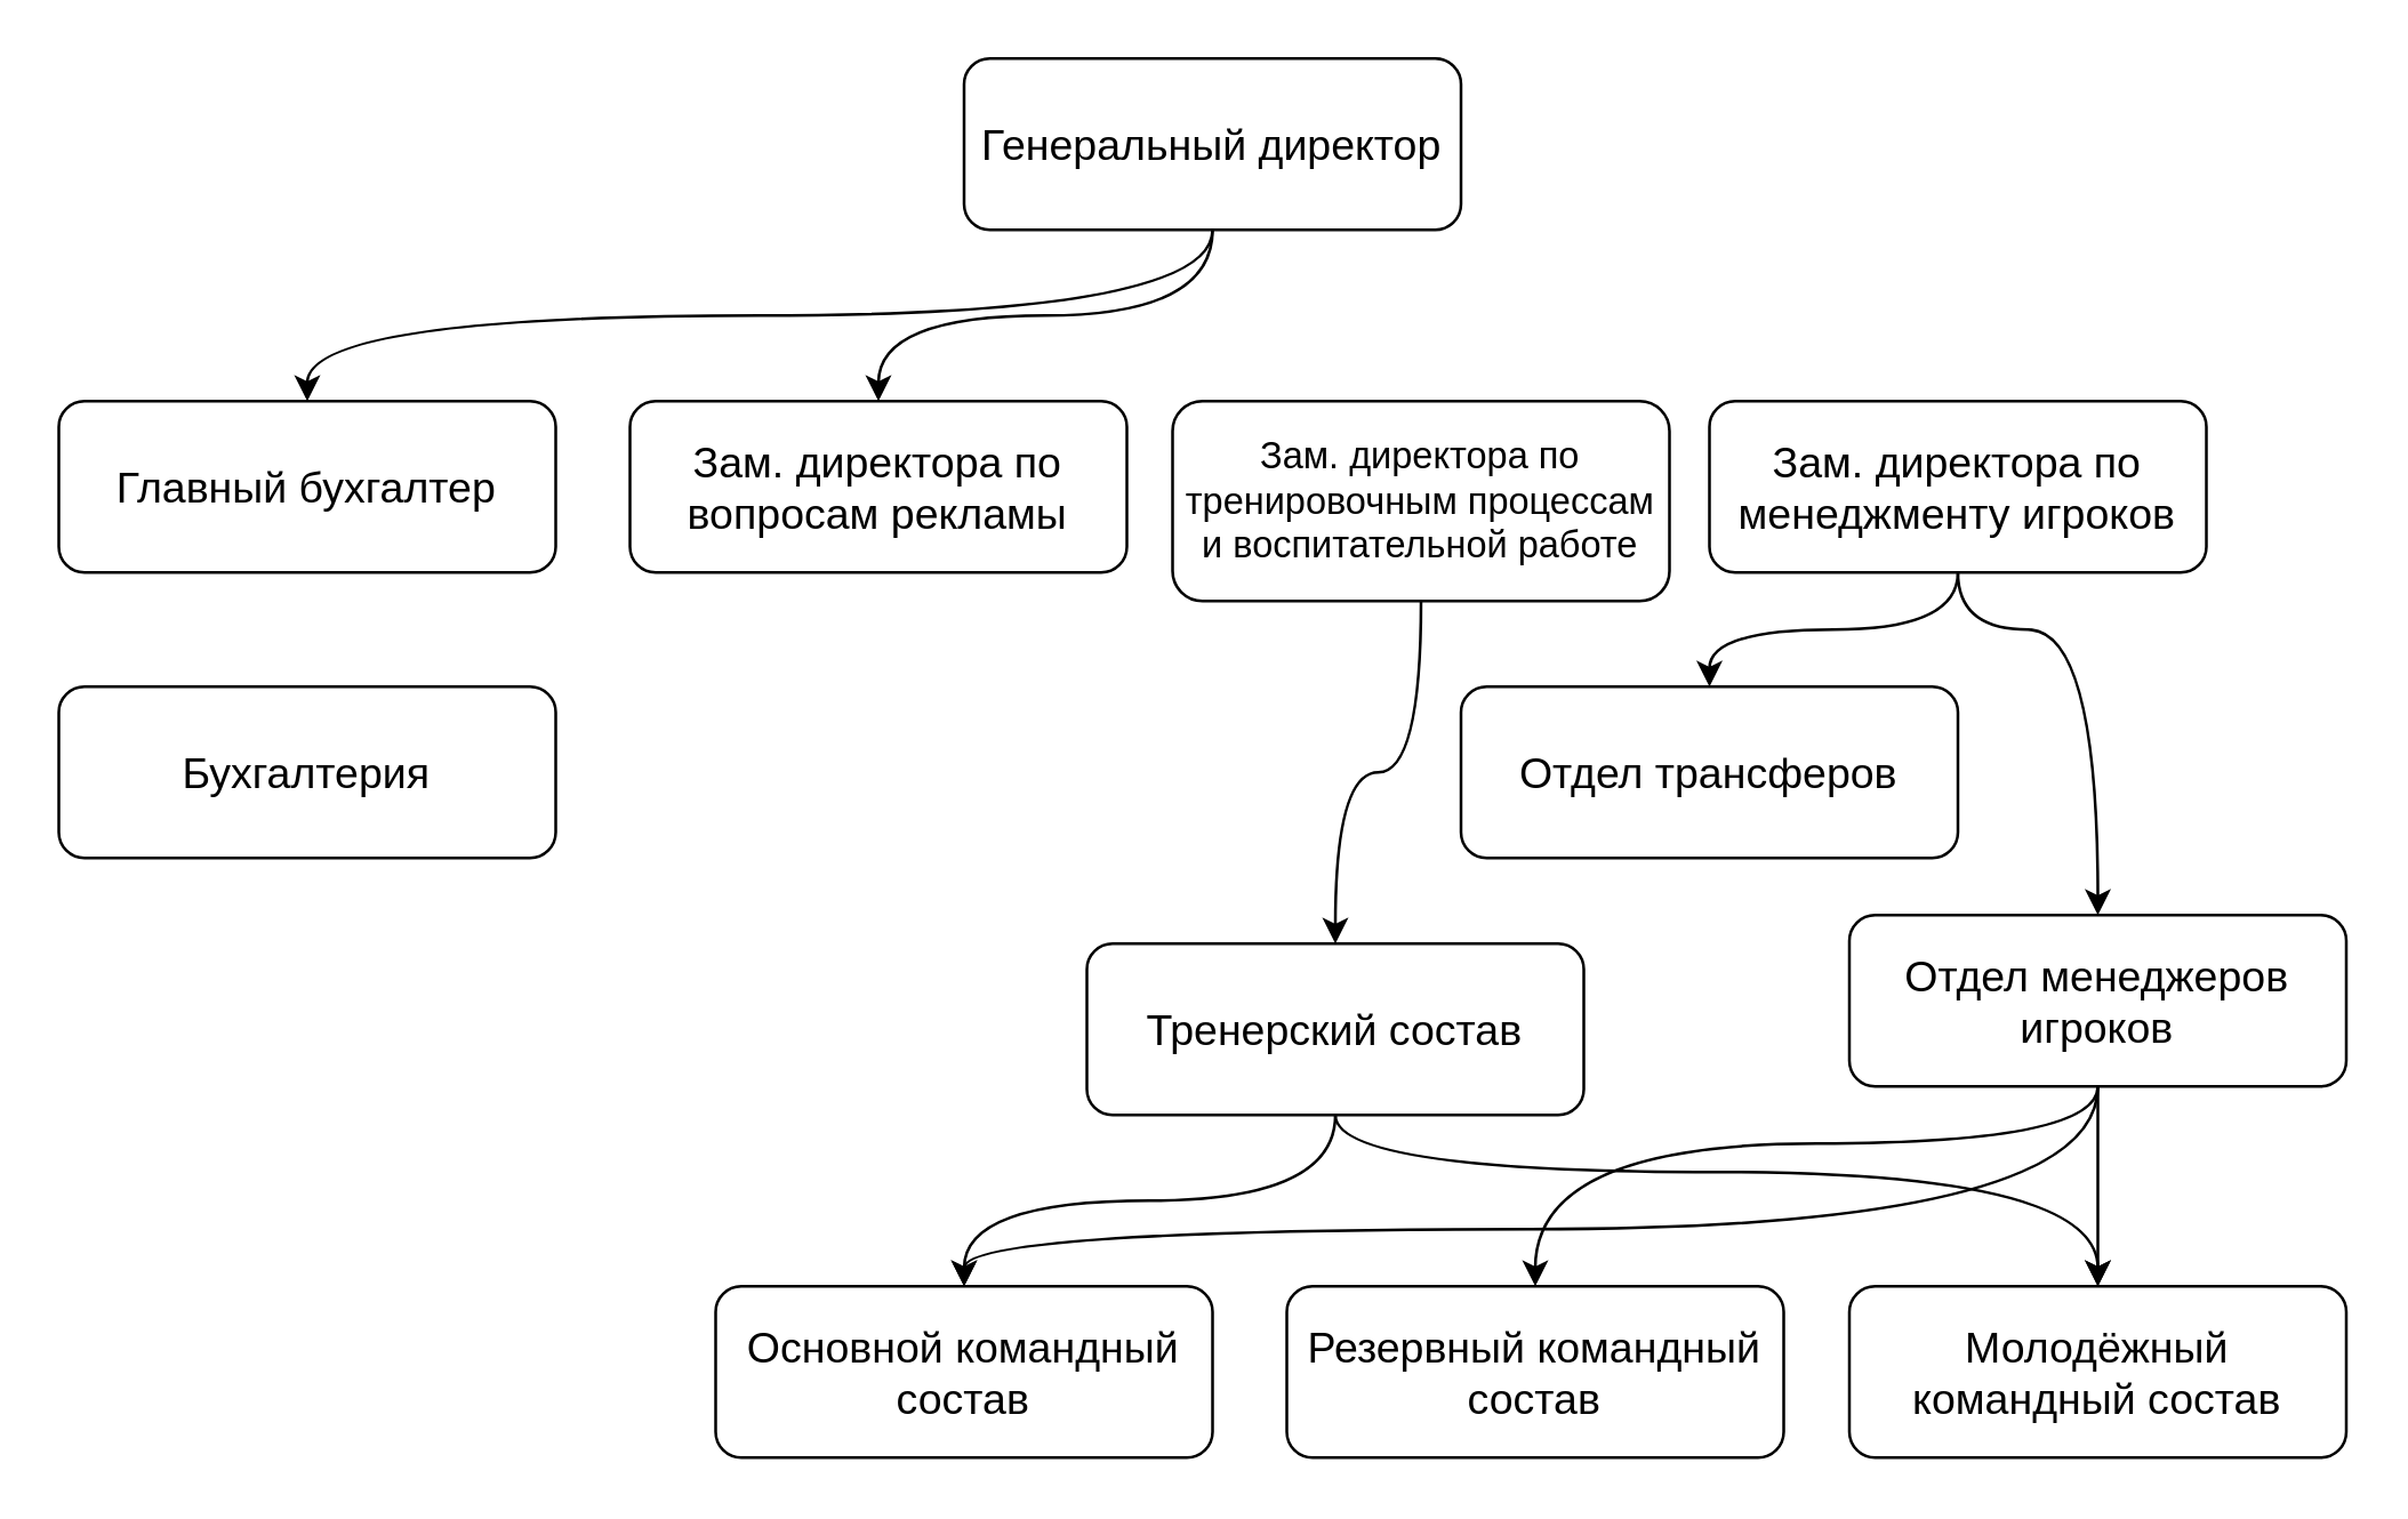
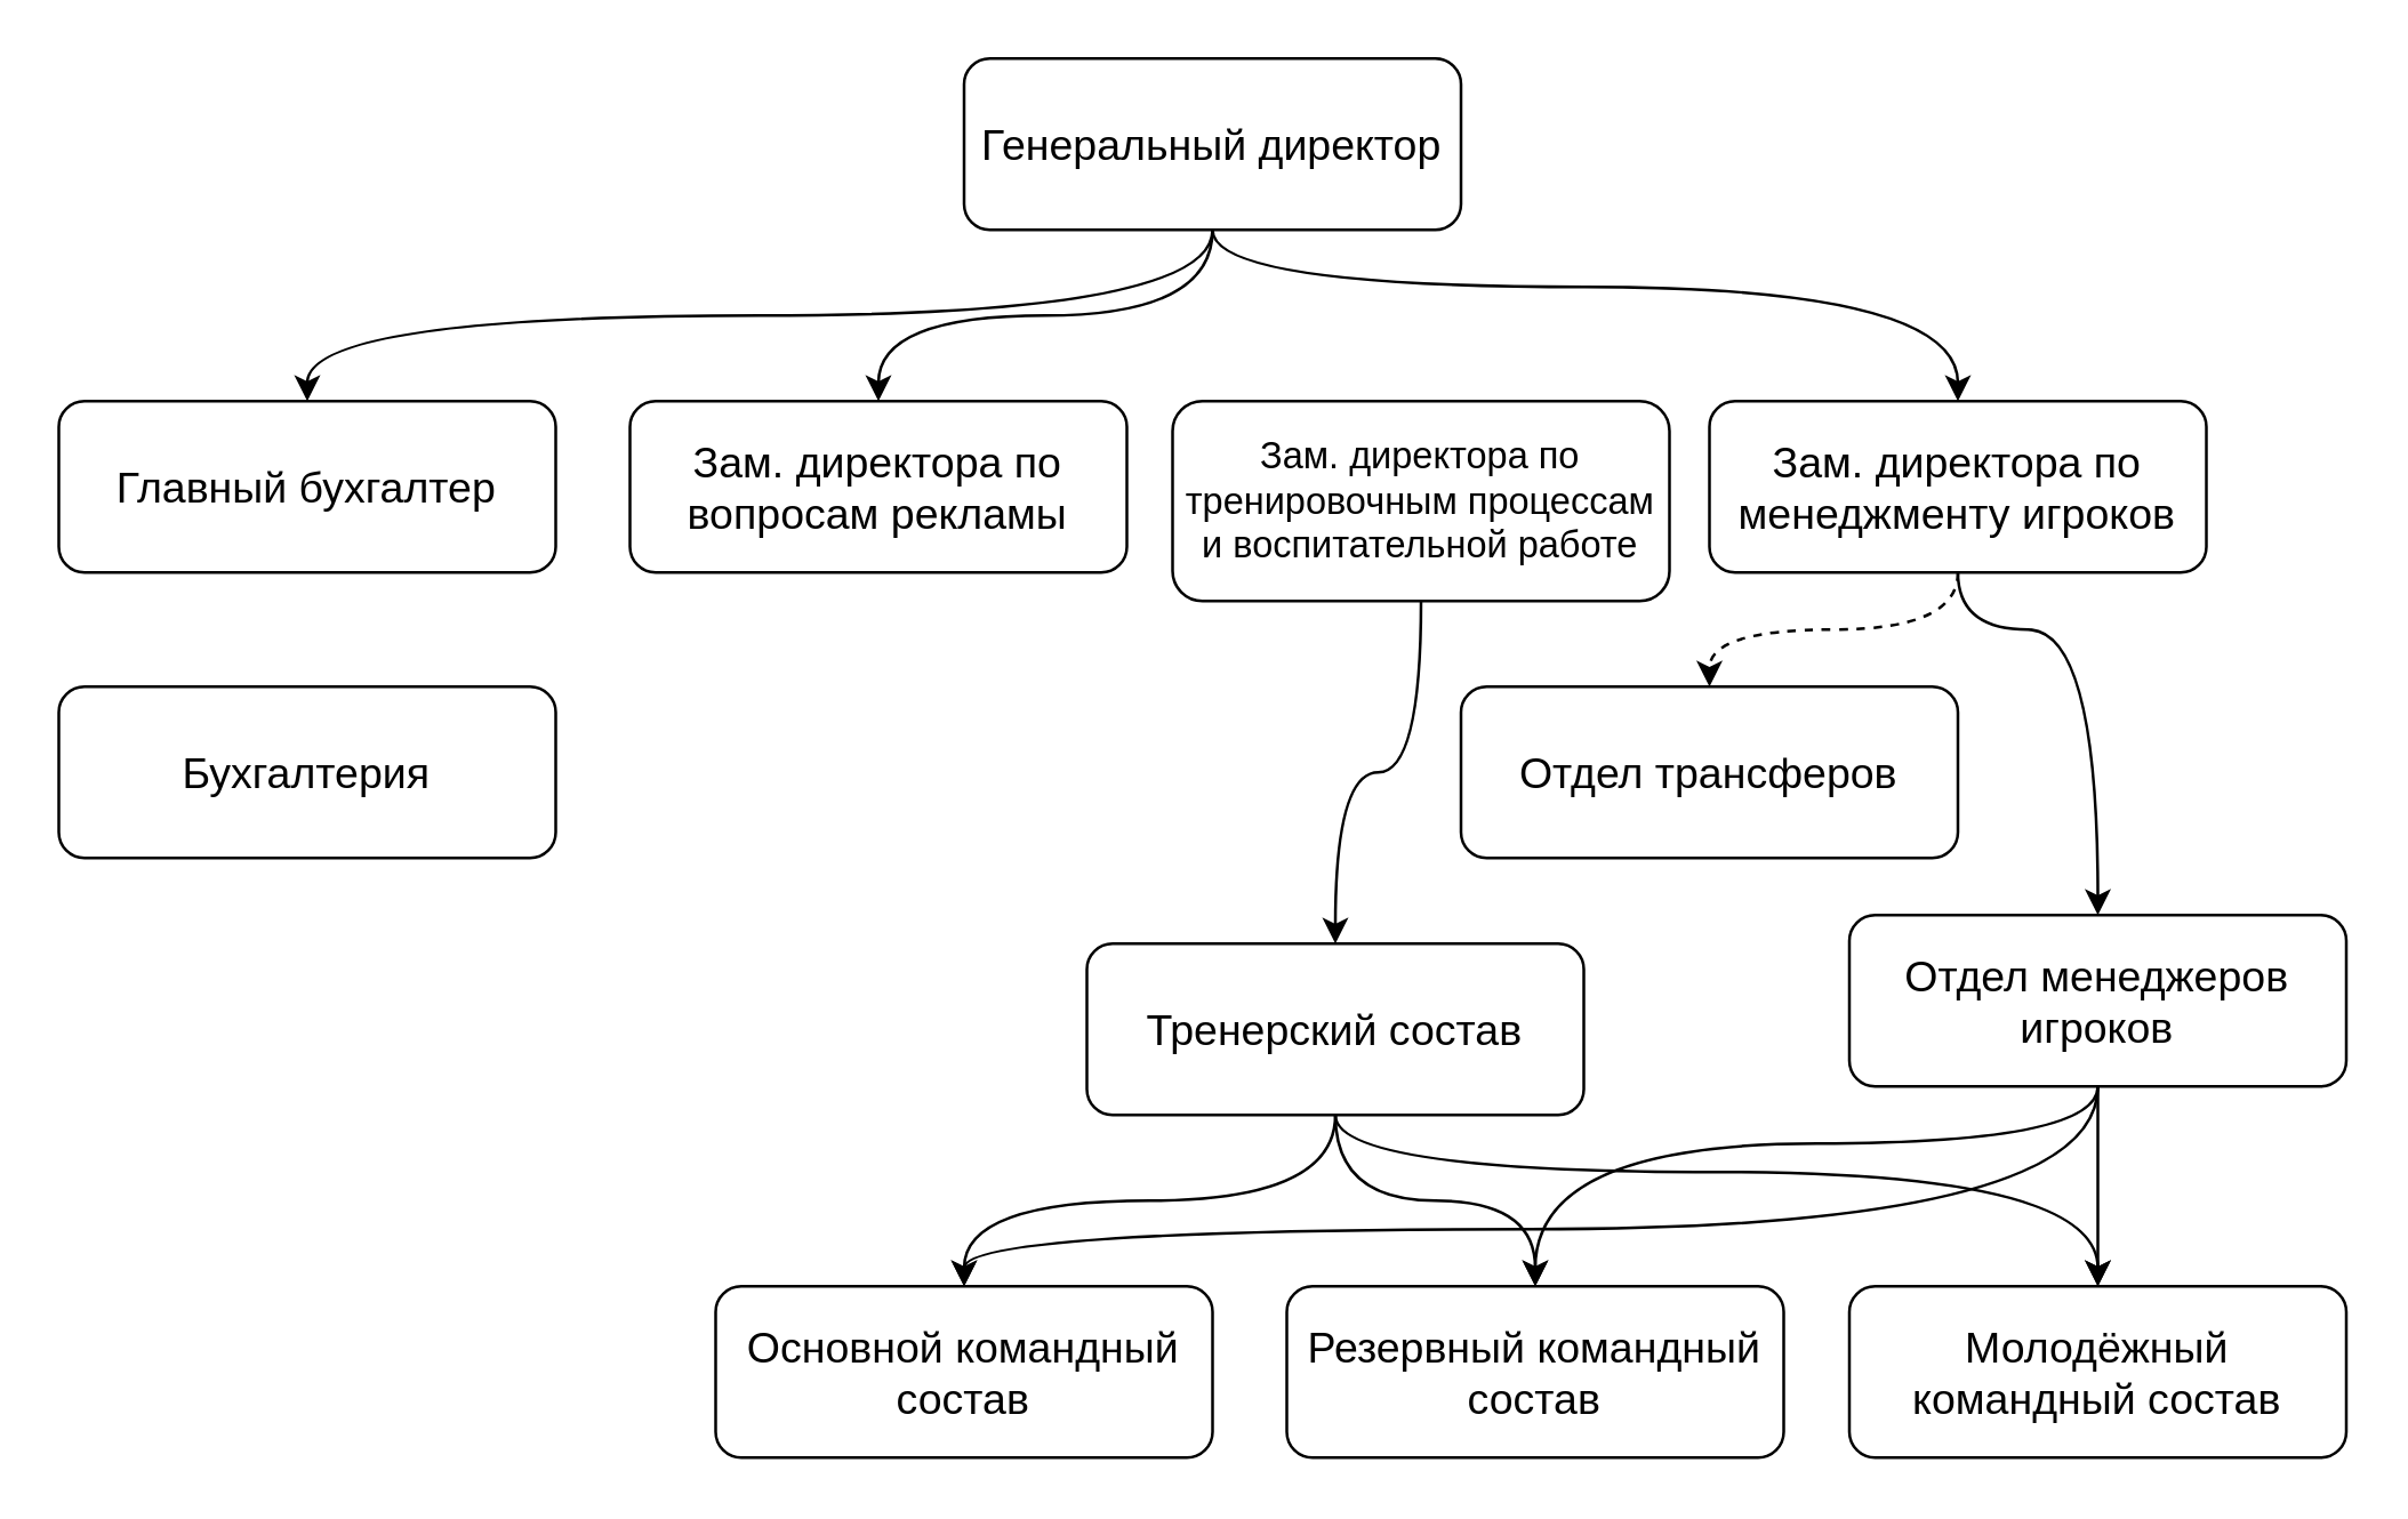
+ <mxCell id="4" style="edgeStyle=orthogonalEdgeStyle;curved=1;rounded=0;orthogonalLoop=1;jettySize=auto;html=1;" edge="1" parent="1" source="5" target="11"><mxGeometry relative="1" as="geometry"><Array as="points"><mxPoint x="424" y="100" /><mxPoint x="685" y="100" /></Array></mxGeometry></mxCell>
- <mxCell id="9" style="edgeStyle=orthogonalEdgeStyle;curved=1;rounded=0;orthogonalLoop=1;jettySize=auto;html=1;entryX=0.5;entryY=0;entryDx=0;entryDy=0;" edge="1" parent="1" source="11" target="12"><mxGeometry relative="1" as="geometry" /></mxCell>
+ <mxCell id="9" style="edgeStyle=orthogonalEdgeStyle;curved=1;rounded=0;orthogonalLoop=1;jettySize=auto;html=1;entryX=0.5;entryY=0;entryDx=0;entryDy=0;dashed=1;" edge="1" parent="1" source="11" target="12"><mxGeometry relative="1" as="geometry" /></mxCell>
+ <mxCell id="18" style="edgeStyle=orthogonalEdgeStyle;curved=1;rounded=0;orthogonalLoop=1;jettySize=auto;html=1;" edge="1" parent="1" source="20" target="24"><mxGeometry relative="1" as="geometry" /></mxCell>
